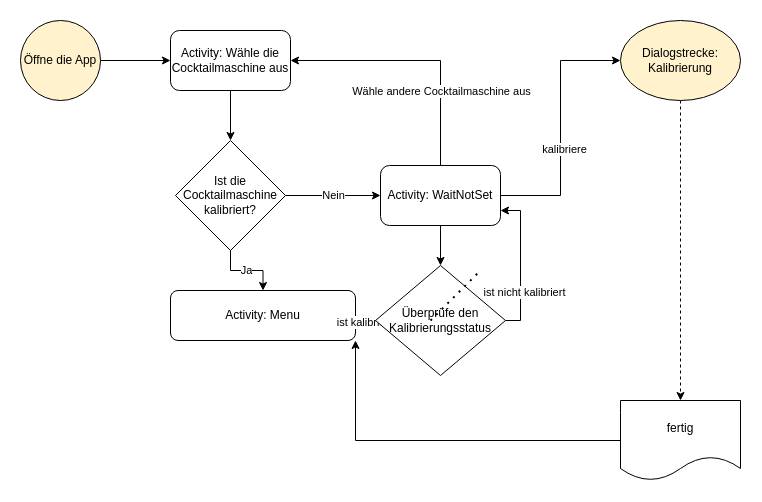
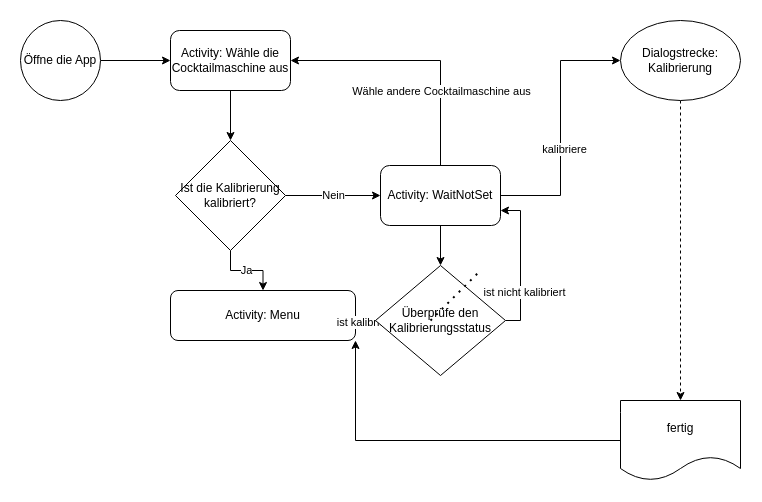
- <mxCell id="5" value="Öffne die App" style="ellipse;whiteSpace=wrap;html=1;aspect=fixed;fillColor=#fff2cc;" vertex="1" parent="1"><mxGeometry x="20" y="20" width="80" height="80" as="geometry" /></mxCell>
+ <mxCell id="5" value="Öffne die App" style="ellipse;whiteSpace=wrap;html=1;aspect=fixed;" vertex="1" parent="1"><mxGeometry x="20" y="20" width="80" height="80" as="geometry" /></mxCell>
- <mxCell id="22" value="Dialogstrecke:&lt;br&gt;Kalibrierung" style="ellipse;whiteSpace=wrap;html=1;fillColor=#fff2cc;" vertex="1" parent="1"><mxGeometry x="620" y="20" width="120" height="80" as="geometry" /></mxCell>
+ <mxCell id="22" value="Dialogstrecke:&lt;br&gt;Kalibrierung" style="ellipse;whiteSpace=wrap;html=1;" vertex="1" parent="1"><mxGeometry x="620" y="20" width="120" height="80" as="geometry" /></mxCell>
- <mxCell id="8" value="Ist die Cocktailmaschine kalibriert?" style="rhombus;whiteSpace=wrap;html=1;" vertex="1" parent="1"><mxGeometry x="175" y="140" width="110" height="110" as="geometry" /></mxCell>
+ <mxCell id="8" value="Ist die Kalibrierung kalibriert?" style="rhombus;whiteSpace=wrap;html=1;" vertex="1" parent="1"><mxGeometry x="175" y="140" width="110" height="110" as="geometry" /></mxCell>
